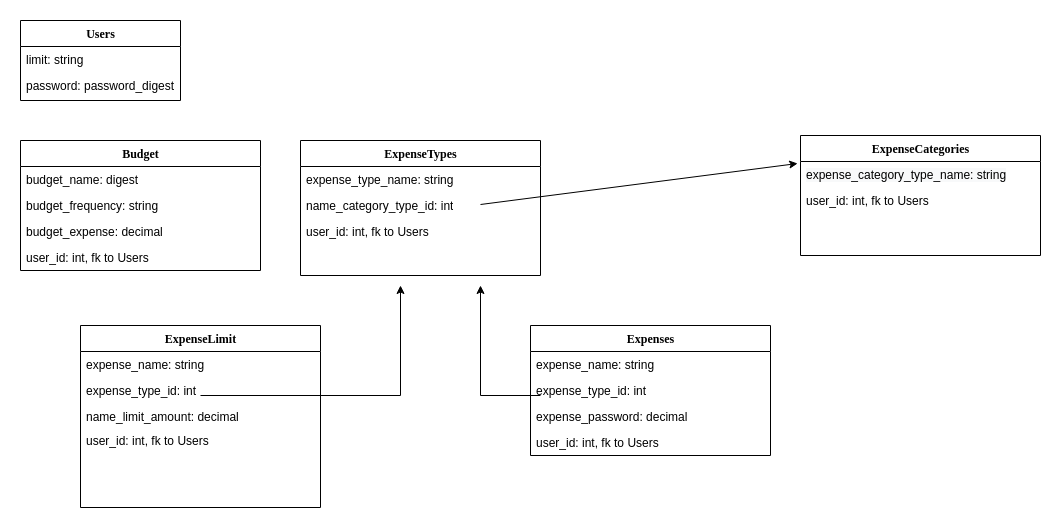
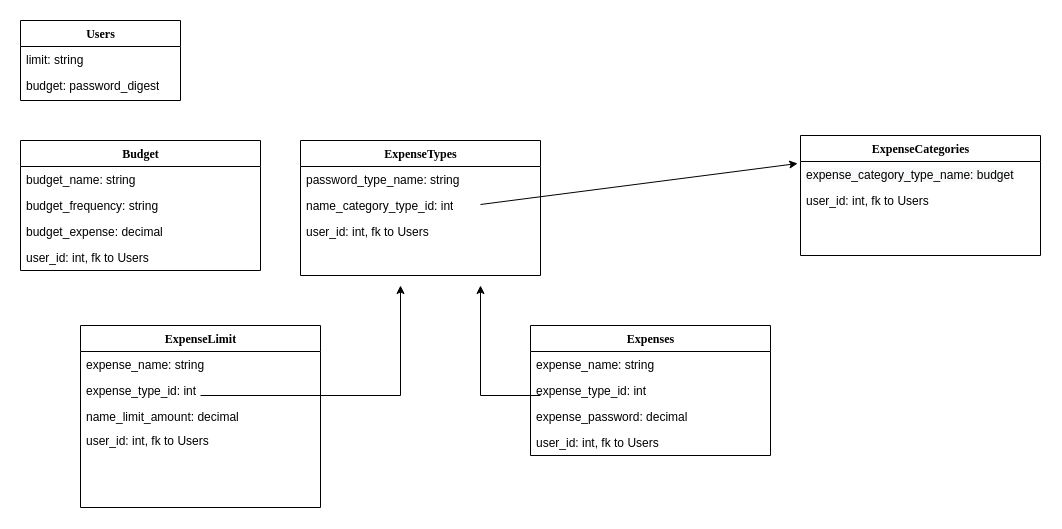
- <mxCell id="4" value="password: password_digest" style="text;html=1;strokeColor=none;fillColor=none;align=left;verticalAlign=top;spacingLeft=4;spacingRight=4;whiteSpace=wrap;overflow=hidden;rotatable=0;points=[[0,0.5],[1,0.5]];portConstraint=eastwest;" parent="2" vertex="1"><mxGeometry y="52" width="160" height="26" as="geometry" /></mxCell>
+ <mxCell id="4" value="budget: password_digest" style="text;html=1;strokeColor=none;fillColor=none;align=left;verticalAlign=top;spacingLeft=4;spacingRight=4;whiteSpace=wrap;overflow=hidden;rotatable=0;points=[[0,0.5],[1,0.5]];portConstraint=eastwest;" parent="2" vertex="1"><mxGeometry y="52" width="160" height="26" as="geometry" /></mxCell>
- <mxCell id="16" value="&lt;span style=&quot;color: rgb(0 , 0 , 0) ; font-family: &amp;#34;helvetica&amp;#34; ; font-size: 12px ; font-style: normal ; font-weight: 400 ; letter-spacing: normal ; text-align: left ; text-indent: 0px ; text-transform: none ; word-spacing: 0px ; background-color: rgb(248 , 249 , 250) ; display: inline ; float: none&quot;&gt;expense_category_type_name: string&lt;/span&gt;" style="text;html=1;strokeColor=none;fillColor=none;align=left;verticalAlign=top;spacingLeft=4;spacingRight=4;whiteSpace=wrap;overflow=hidden;rotatable=0;points=[[0,0.5],[1,0.5]];portConstraint=eastwest;" vertex="1" parent="15"><mxGeometry y="26" width="240" height="26" as="geometry" /></mxCell>
+ <mxCell id="16" value="&lt;span style=&quot;color: rgb(0 , 0 , 0) ; font-family: &amp;#34;helvetica&amp;#34; ; font-size: 12px ; font-style: normal ; font-weight: 400 ; letter-spacing: normal ; text-align: left ; text-indent: 0px ; text-transform: none ; word-spacing: 0px ; background-color: rgb(248 , 249 , 250) ; display: inline ; float: none&quot;&gt;expense_category_type_name: budget&lt;/span&gt;" style="text;html=1;strokeColor=none;fillColor=none;align=left;verticalAlign=top;spacingLeft=4;spacingRight=4;whiteSpace=wrap;overflow=hidden;rotatable=0;points=[[0,0.5],[1,0.5]];portConstraint=eastwest;" vertex="1" parent="15"><mxGeometry y="26" width="240" height="26" as="geometry" /></mxCell>
- <mxCell id="19" value="budget_name: digest" style="text;html=1;strokeColor=none;fillColor=none;align=left;verticalAlign=top;spacingLeft=4;spacingRight=4;whiteSpace=wrap;overflow=hidden;rotatable=0;points=[[0,0.5],[1,0.5]];portConstraint=eastwest;" vertex="1" parent="18"><mxGeometry y="26" width="240" height="26" as="geometry" /></mxCell>
+ <mxCell id="19" value="budget_name: string" style="text;html=1;strokeColor=none;fillColor=none;align=left;verticalAlign=top;spacingLeft=4;spacingRight=4;whiteSpace=wrap;overflow=hidden;rotatable=0;points=[[0,0.5],[1,0.5]];portConstraint=eastwest;" vertex="1" parent="18"><mxGeometry y="26" width="240" height="26" as="geometry" /></mxCell>
- <mxCell id="12" value="expense_type_name: string" style="text;html=1;strokeColor=none;fillColor=none;align=left;verticalAlign=top;spacingLeft=4;spacingRight=4;whiteSpace=wrap;overflow=hidden;rotatable=0;points=[[0,0.5],[1,0.5]];portConstraint=eastwest;" parent="10" vertex="1"><mxGeometry y="26" width="240" height="26" as="geometry" /></mxCell>
+ <mxCell id="12" value="password_type_name: string" style="text;html=1;strokeColor=none;fillColor=none;align=left;verticalAlign=top;spacingLeft=4;spacingRight=4;whiteSpace=wrap;overflow=hidden;rotatable=0;points=[[0,0.5],[1,0.5]];portConstraint=eastwest;" parent="10" vertex="1"><mxGeometry y="26" width="240" height="26" as="geometry" /></mxCell>
